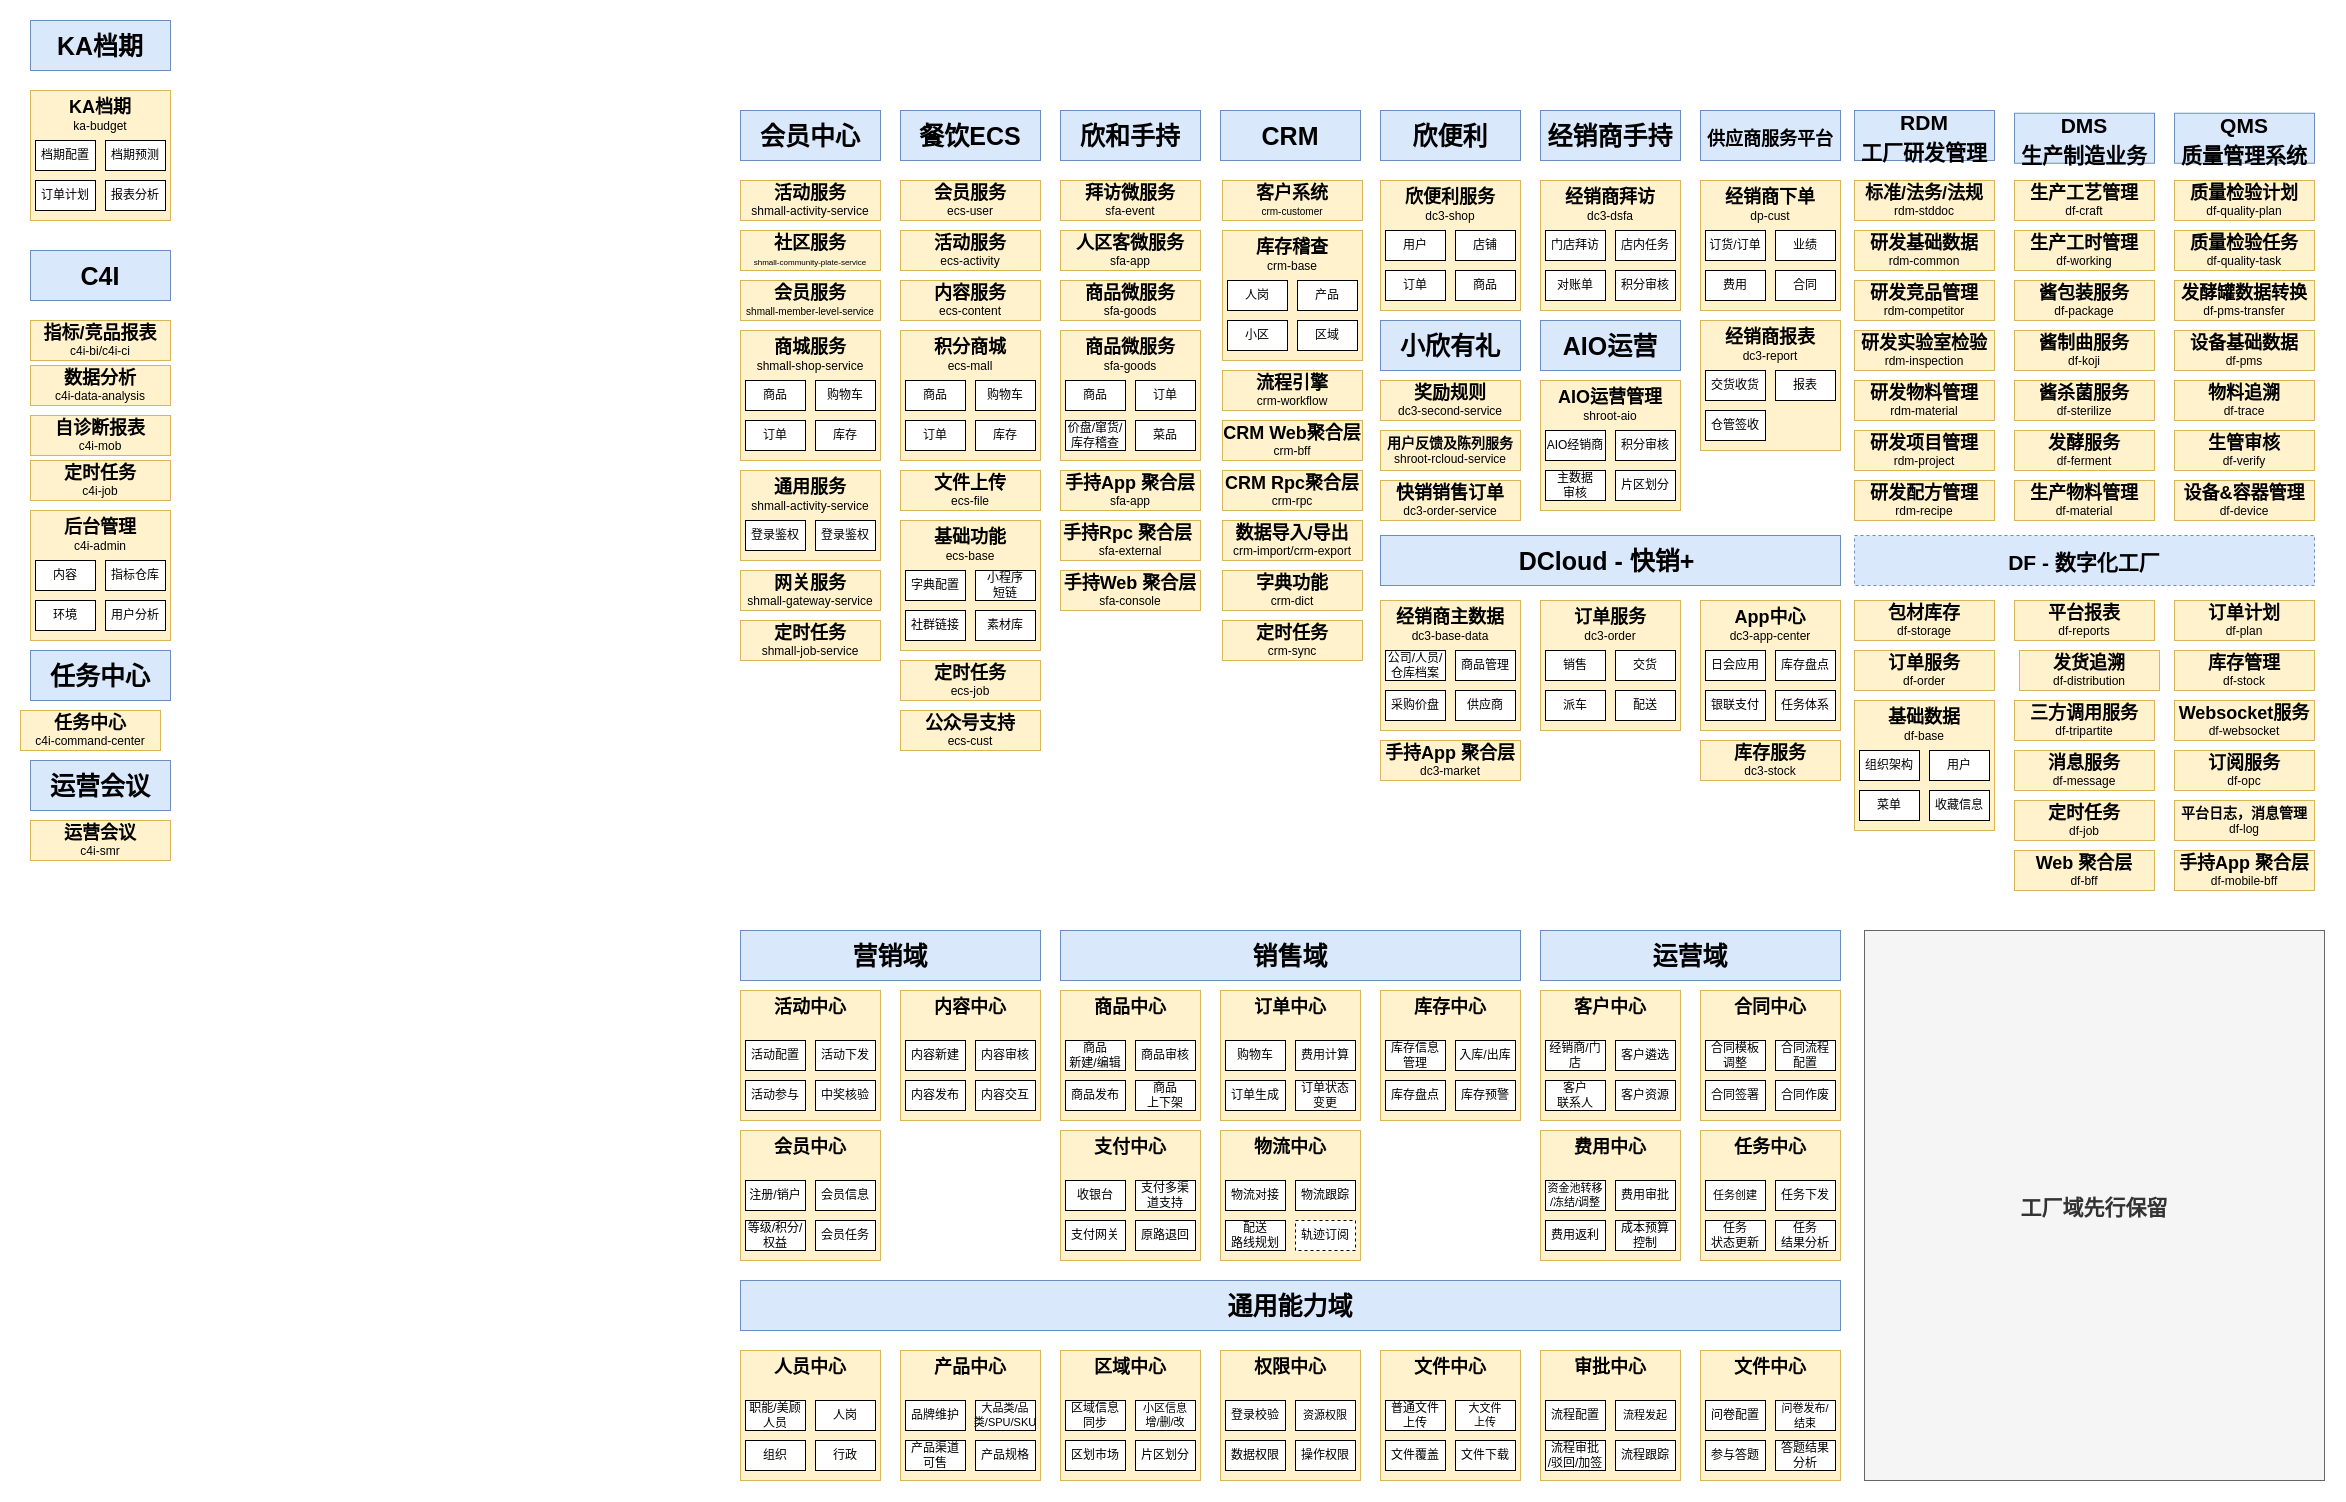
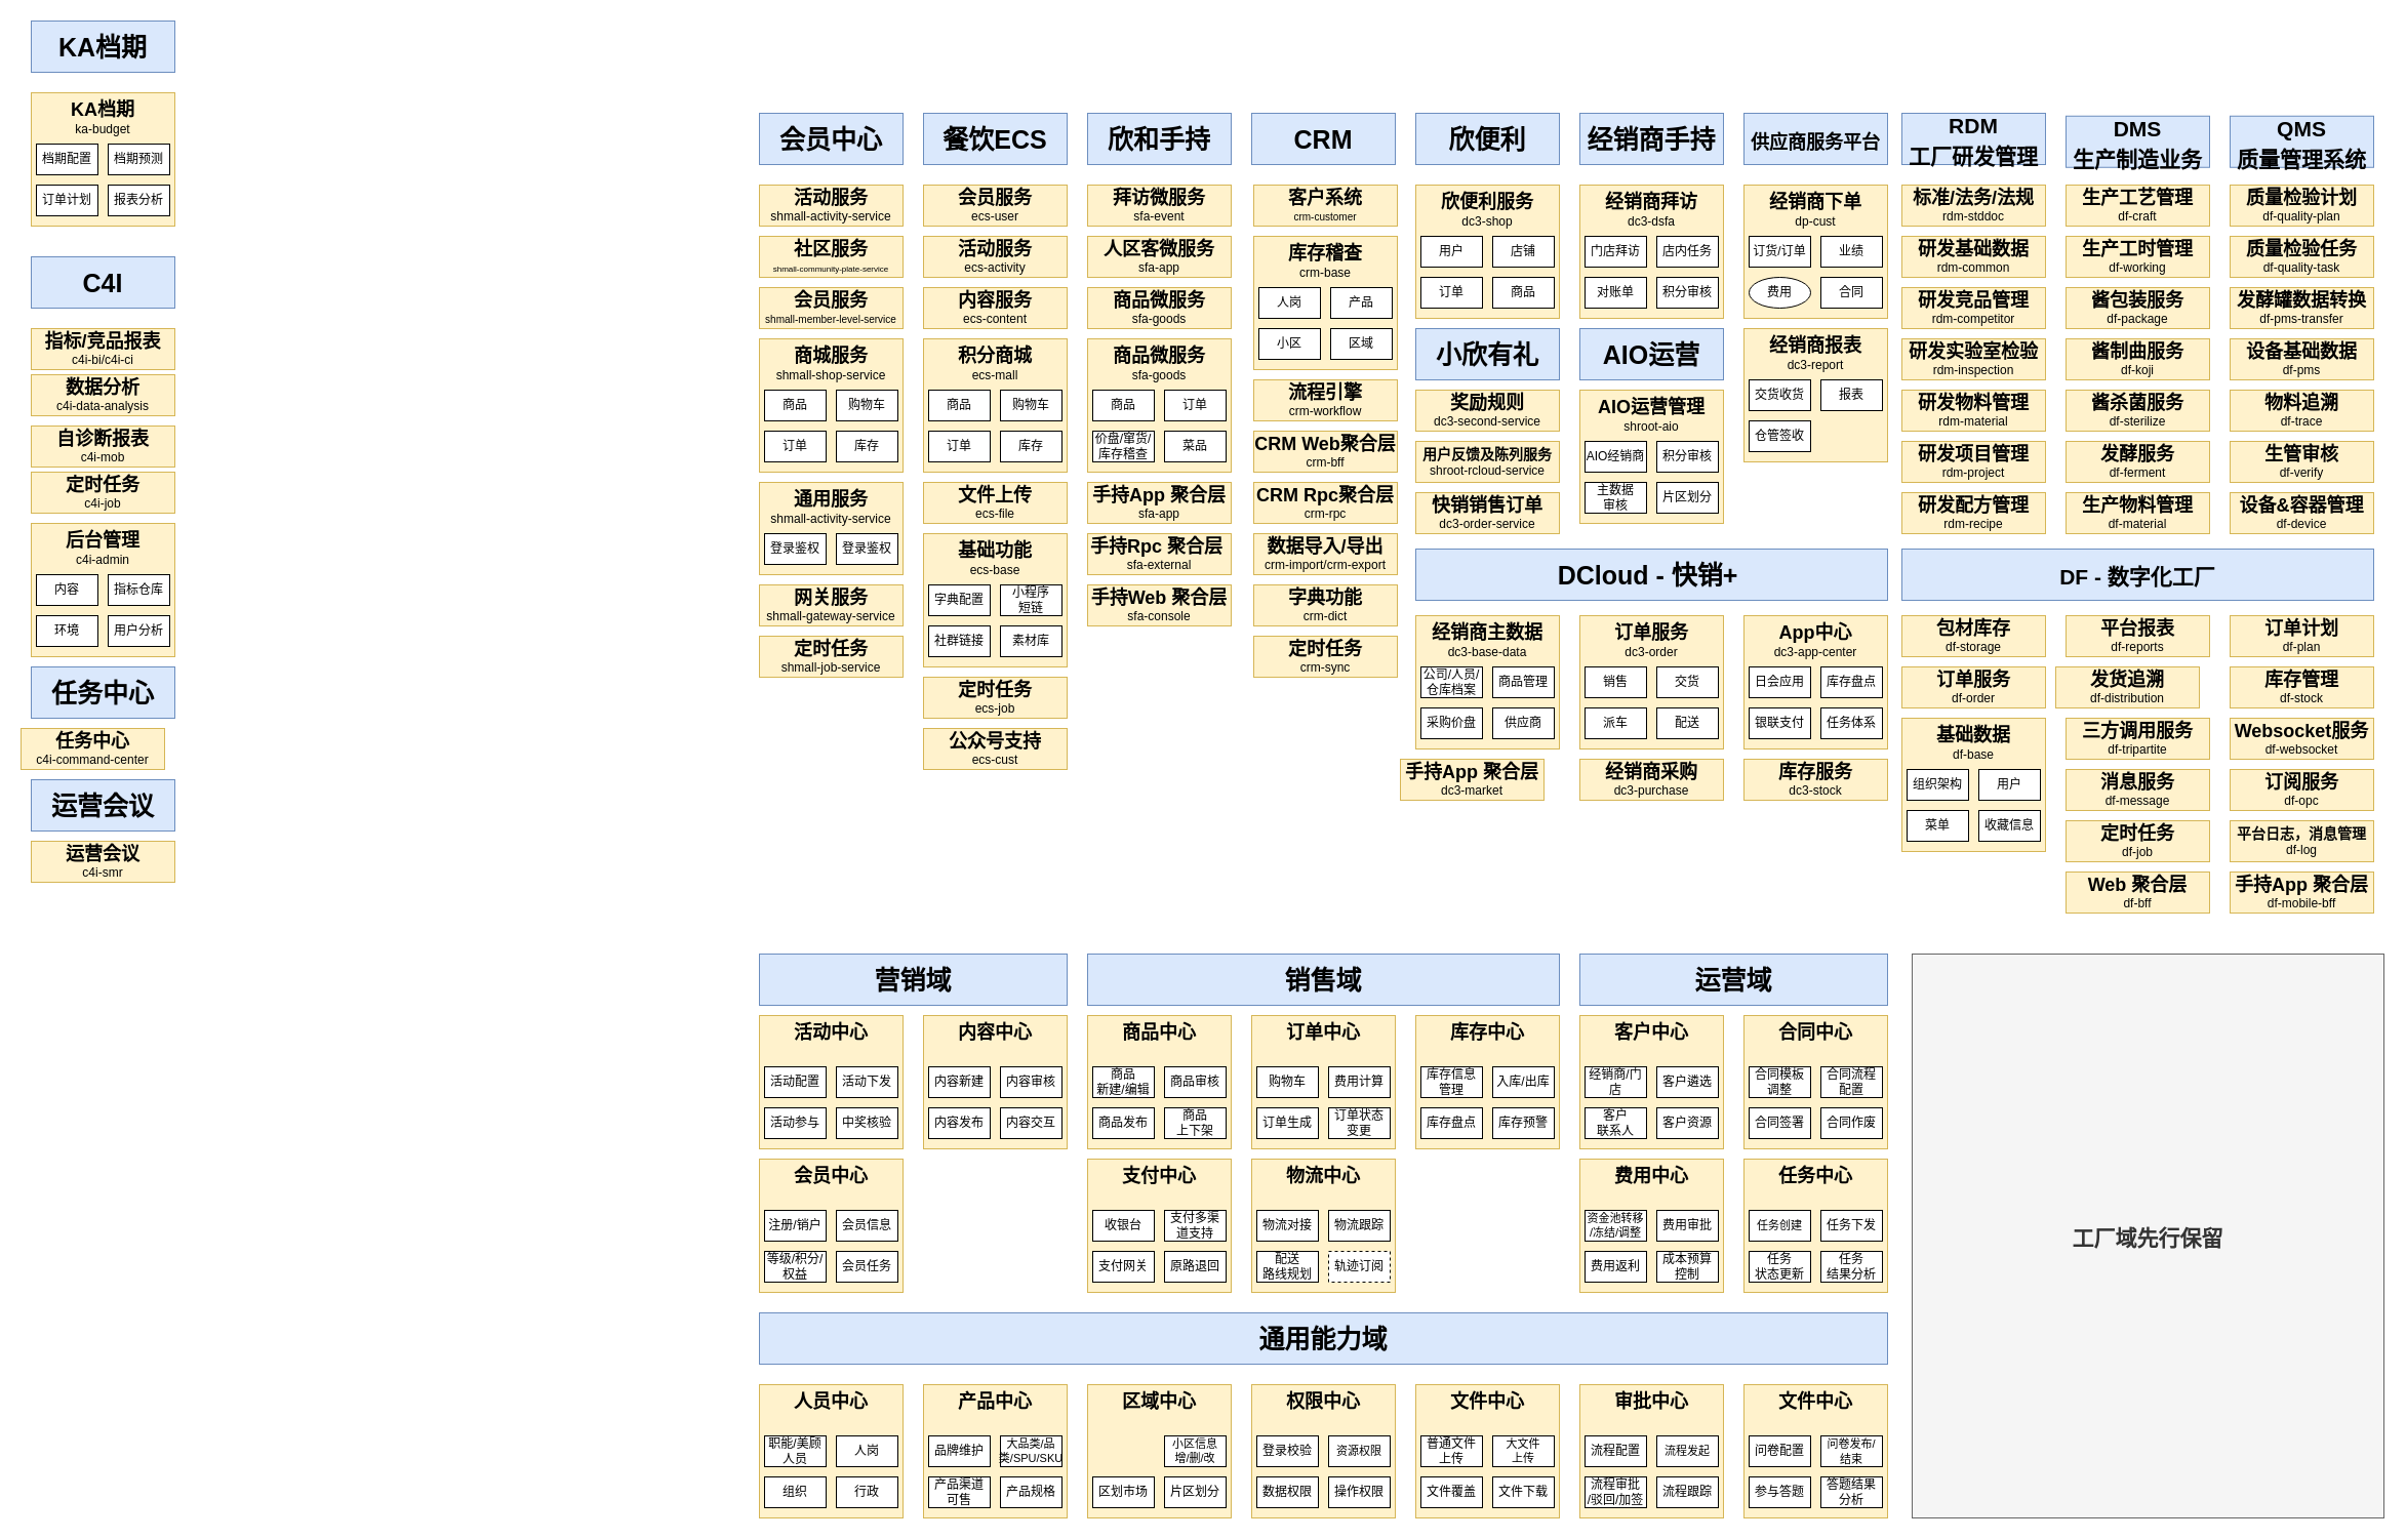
- <mxCell id="148" value="费用" style="rounded=0;whiteSpace=wrap;html=1;" vertex="1" parent="147"><mxGeometry width="60" height="30" as="geometry" /></mxCell>
+ <mxCell id="148" value="费用" style="ellipse;whiteSpace=wrap;html=1;" vertex="1" parent="147"><mxGeometry width="60" height="30" as="geometry" /></mxCell>
- <mxCell id="187" value="&lt;font style=&quot;font-size: 21px;&quot;&gt;DF - 数字化工厂&lt;/font&gt;" style="rounded=0;whiteSpace=wrap;html=1;fillColor=#dae8fc;strokeColor=#6c8ebf;fontSize=25;fontStyle=1;verticalAlign=middle;dashed=1;" vertex="1" parent="1"><mxGeometry x="1854" y="535" width="460" height="50" as="geometry" /></mxCell>
+ <mxCell id="187" value="&lt;font style=&quot;font-size: 21px;&quot;&gt;DF - 数字化工厂&lt;/font&gt;" style="rounded=0;whiteSpace=wrap;html=1;fillColor=#dae8fc;strokeColor=#6c8ebf;fontSize=25;fontStyle=1;verticalAlign=middle;" vertex="1" parent="1"><mxGeometry x="1854" y="535" width="460" height="50" as="geometry" /></mxCell>
- <mxCell id="205" value="&lt;b style=&quot;&quot;&gt;&lt;font style=&quot;font-size: 18px;&quot;&gt;发货追溯&lt;/font&gt;&lt;/b&gt;&lt;br&gt;df-distribution" style="rounded=0;whiteSpace=wrap;html=1;fillColor=#fff2cc;strokeColor=#d6b656;" vertex="1" parent="1"><mxGeometry x="2019" y="650" width="140" height="40" as="geometry" /></mxCell>
+ <mxCell id="205" value="&lt;b style=&quot;&quot;&gt;&lt;font style=&quot;font-size: 18px;&quot;&gt;发货追溯&lt;/font&gt;&lt;/b&gt;&lt;br&gt;df-distribution" style="rounded=0;whiteSpace=wrap;html=1;fillColor=#fff2cc;strokeColor=#d6b656;" vertex="1" parent="1"><mxGeometry x="2004" y="650" width="140" height="40" as="geometry" /></mxCell>
- <mxCell id="138" value="&lt;span style=&quot;font-size: 18px;&quot;&gt;&lt;b&gt;手持App 聚合层&lt;/b&gt;&lt;/span&gt;&lt;br&gt;dc3-market" style="rounded=0;whiteSpace=wrap;html=1;fillColor=#fff2cc;strokeColor=#d6b656;" vertex="1" parent="1"><mxGeometry x="1380" y="740" width="140" height="40" as="geometry" /></mxCell>
+ <mxCell id="138" value="&lt;span style=&quot;font-size: 18px;&quot;&gt;&lt;b&gt;手持App 聚合层&lt;/b&gt;&lt;/span&gt;&lt;br&gt;dc3-market" style="rounded=0;whiteSpace=wrap;html=1;fillColor=#fff2cc;strokeColor=#d6b656;" vertex="1" parent="1"><mxGeometry x="1365" y="740" width="140" height="40" as="geometry" /></mxCell>
+ <mxCell id="139" value="&lt;span style=&quot;font-size: 18px;&quot;&gt;&lt;b&gt;经销商采购&lt;/b&gt;&lt;/span&gt;&lt;br&gt;dc3-purchase" style="rounded=0;whiteSpace=wrap;html=1;fillColor=#fff2cc;strokeColor=#d6b656;" vertex="1" parent="1"><mxGeometry x="1540" y="740" width="140" height="40" as="geometry" /></mxCell>
- <mxCell id="370" value="区域信息同步" style="rounded=0;whiteSpace=wrap;html=1;" vertex="1" parent="369"><mxGeometry width="60" height="30" as="geometry" /></mxCell>
